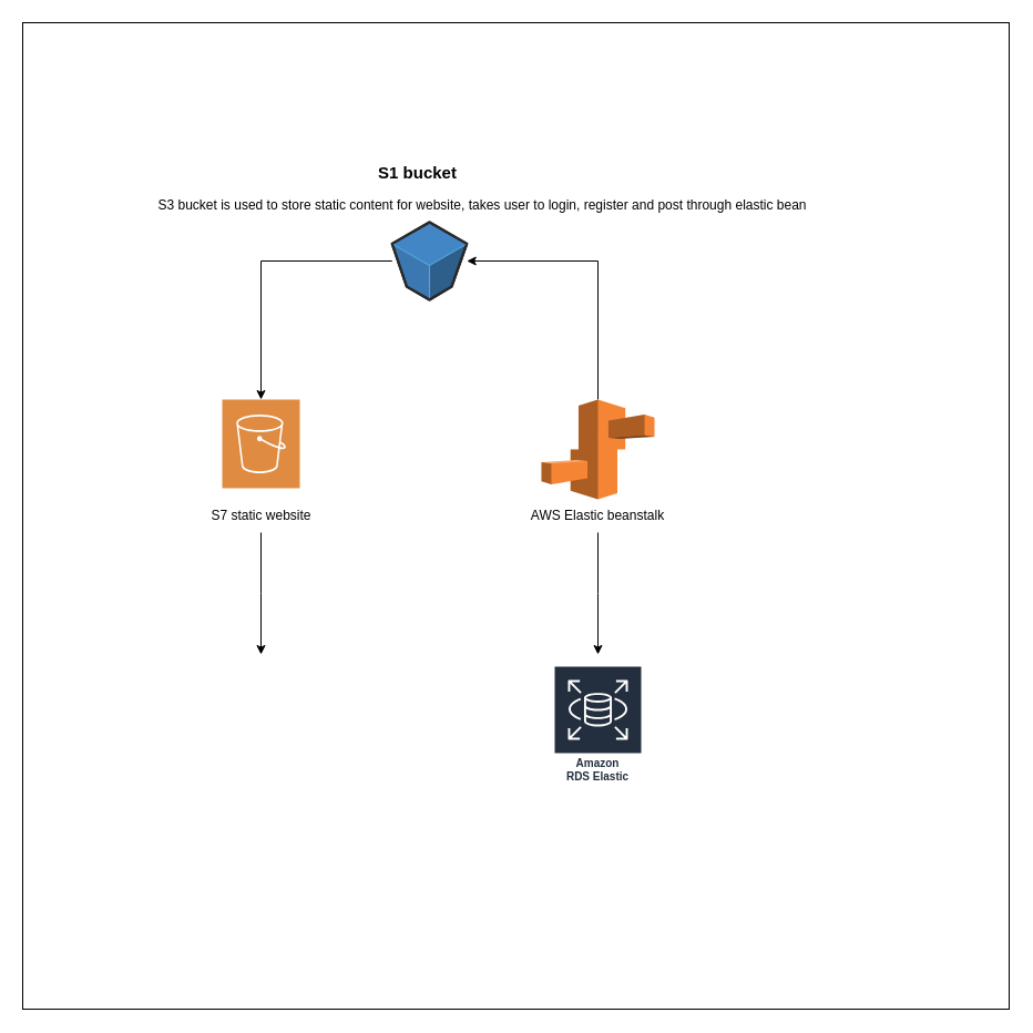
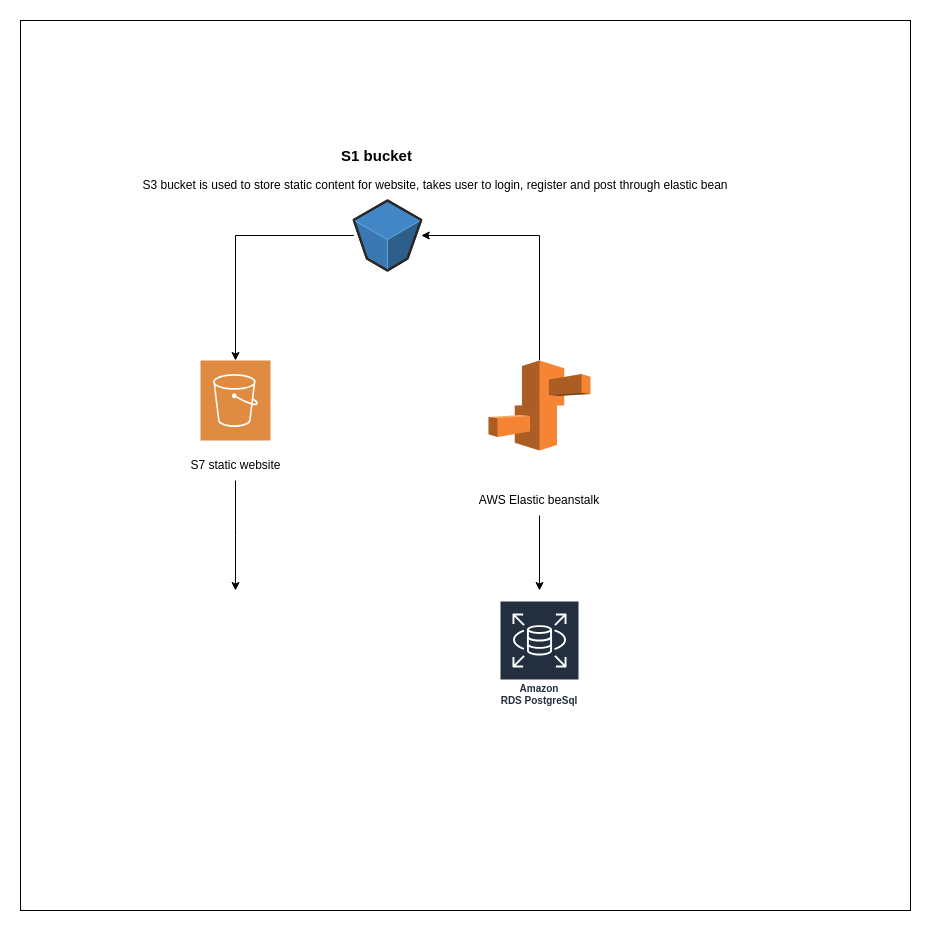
- <mxCell id="7" value="&lt;font style=&quot;font-size: 12px;&quot;&gt;AWS Elastic beanstalk&lt;/font&gt;" style="text;html=1;strokeColor=none;fillColor=none;align=center;verticalAlign=middle;whiteSpace=wrap;rounded=0;" vertex="1" parent="1"><mxGeometry x="434" y="450" width="210" height="30" as="geometry" /></mxCell>
+ <mxCell id="7" value="&lt;font style=&quot;font-size: 12px;&quot;&gt;AWS Elastic beanstalk&lt;/font&gt;" style="text;html=1;strokeColor=none;fillColor=none;align=center;verticalAlign=middle;whiteSpace=wrap;rounded=0;" vertex="1" parent="1"><mxGeometry x="434" y="485" width="210" height="30" as="geometry" /></mxCell>
- <mxCell id="8" value="Amazon RDS&amp;nbsp;Elastic" style="sketch=0;outlineConnect=0;fontColor=#232F3E;gradientColor=none;strokeColor=#ffffff;fillColor=#232F3E;dashed=0;verticalLabelPosition=middle;verticalAlign=bottom;align=center;html=1;whiteSpace=wrap;fontSize=10;fontStyle=1;spacing=3;shape=mxgraph.aws4.productIcon;prIcon=mxgraph.aws4.rds;" vertex="1" parent="1"><mxGeometry x="499" y="600" width="80" height="110" as="geometry" /></mxCell>
+ <mxCell id="8" value="Amazon RDS&amp;nbsp;PostgreSql" style="sketch=0;outlineConnect=0;fontColor=#232F3E;gradientColor=none;strokeColor=#ffffff;fillColor=#232F3E;dashed=0;verticalLabelPosition=middle;verticalAlign=bottom;align=center;html=1;whiteSpace=wrap;fontSize=10;fontStyle=1;spacing=3;shape=mxgraph.aws4.productIcon;prIcon=mxgraph.aws4.rds;" vertex="1" parent="1"><mxGeometry x="499" y="600" width="80" height="110" as="geometry" /></mxCell>
